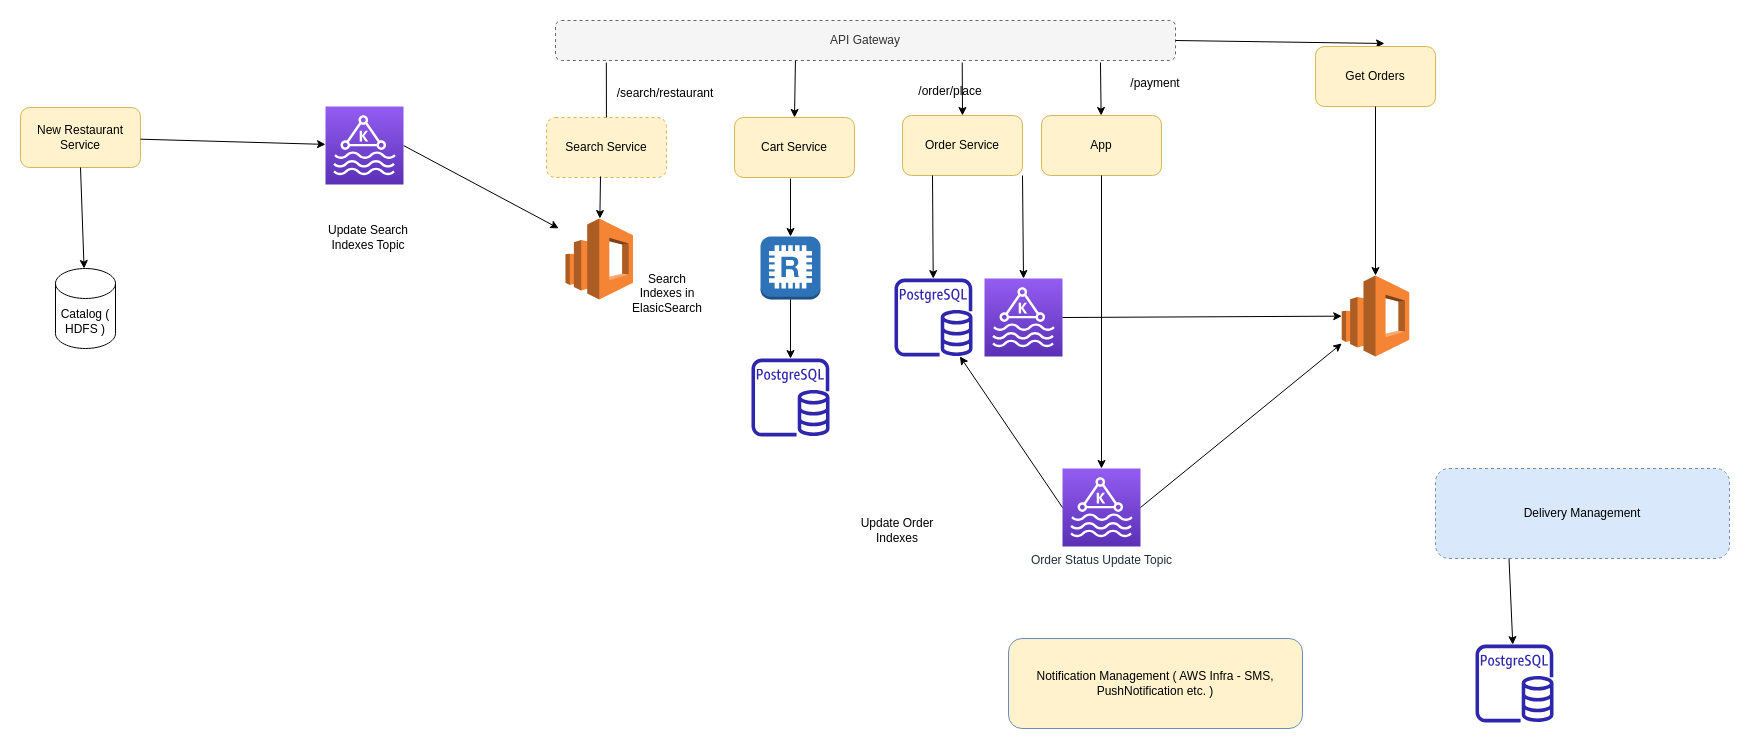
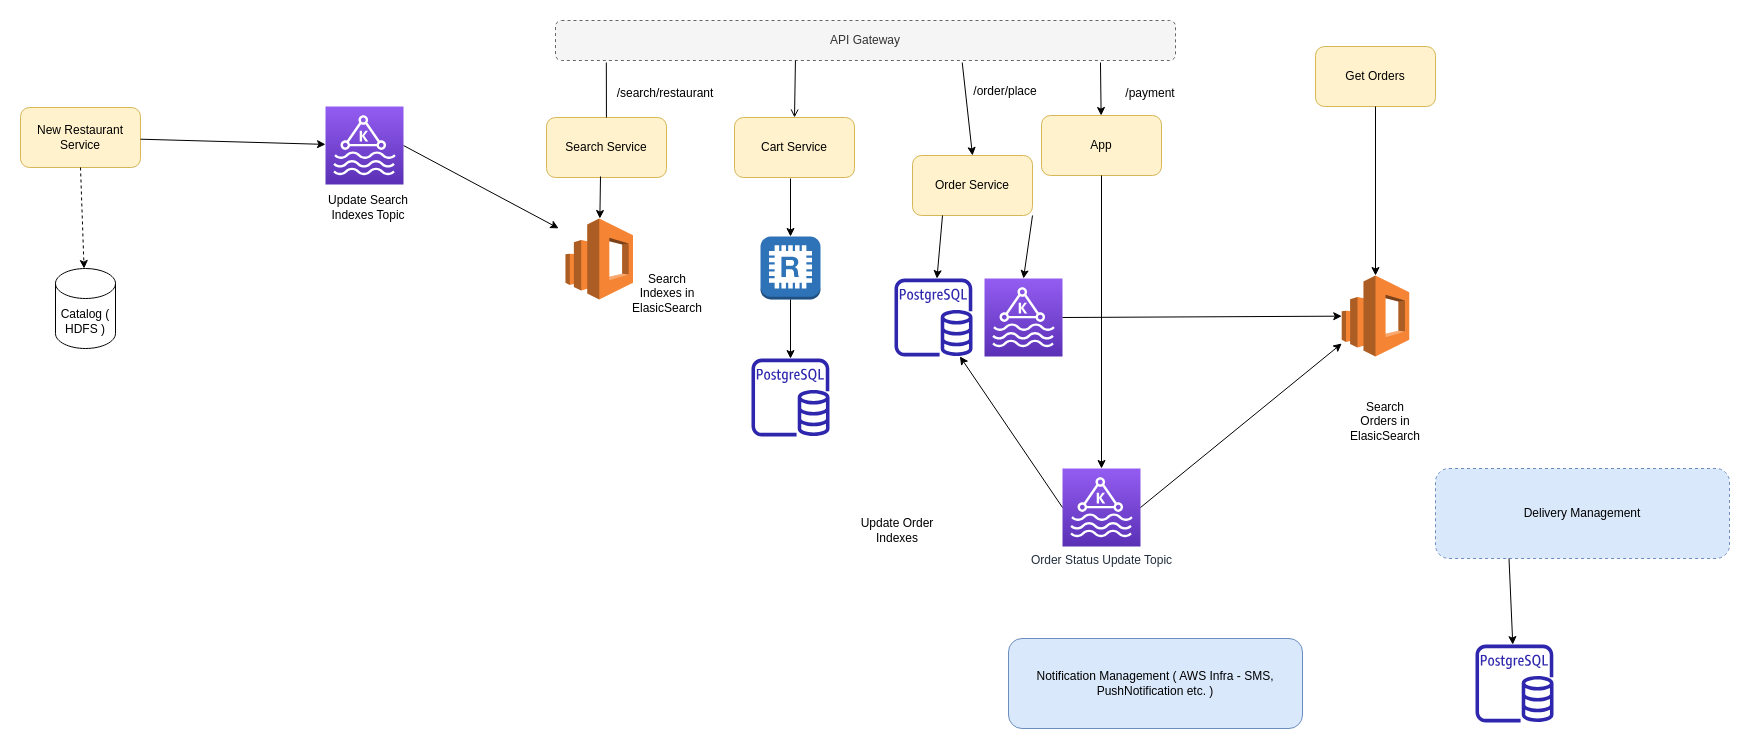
- <mxCell id="27" value="" style="endArrow=classic;html=1;rounded=0;exitX=1;exitY=0.5;exitDx=0;exitDy=0;entryX=0.575;entryY=-0.05;entryDx=0;entryDy=0;entryPerimeter=0;" edge="1" parent="1" source="2" target="28"><mxGeometry width="50" height="50" relative="1" as="geometry"><mxPoint x="925" y="298" as="sourcePoint" /><mxPoint x="1155" y="118" as="targetPoint" /></mxGeometry></mxCell>
- <mxCell id="38" value="/payment" style="text;html=1;strokeColor=none;fillColor=none;align=center;verticalAlign=middle;whiteSpace=wrap;rounded=0;" vertex="1" parent="1"><mxGeometry x="1125" y="68" width="60" height="30" as="geometry" /></mxCell>
+ <mxCell id="38" value="/payment" style="text;html=1;strokeColor=none;fillColor=none;align=center;verticalAlign=middle;whiteSpace=wrap;rounded=0;" vertex="1" parent="1"><mxGeometry x="1120" y="78" width="60" height="30" as="geometry" /></mxCell>
- <mxCell id="23" value="/order/place" style="text;html=1;strokeColor=none;fillColor=none;align=center;verticalAlign=middle;whiteSpace=wrap;rounded=0;" vertex="1" parent="1"><mxGeometry x="920" y="76" width="60" height="30" as="geometry" /></mxCell>
+ <mxCell id="23" value="/order/place" style="text;html=1;strokeColor=none;fillColor=none;align=center;verticalAlign=middle;whiteSpace=wrap;rounded=0;" vertex="1" parent="1"><mxGeometry x="975" y="76" width="60" height="30" as="geometry" /></mxCell>
- <mxCell id="16" value="" style="endArrow=classic;html=1;rounded=0;exitX=0.387;exitY=1;exitDx=0;exitDy=0;exitPerimeter=0;entryX=0.5;entryY=0;entryDx=0;entryDy=0;" edge="1" parent="1" source="2" target="15"><mxGeometry width="50" height="50" relative="1" as="geometry"><mxPoint x="625.84" y="82" as="sourcePoint" /><mxPoint x="625.944" y="137" as="targetPoint" /></mxGeometry></mxCell>
+ <mxCell id="16" value="" style="endArrow=open;html=1;rounded=0;exitX=0.387;exitY=1;exitDx=0;exitDy=0;exitPerimeter=0;entryX=0.5;entryY=0;entryDx=0;entryDy=0;" edge="1" parent="1" source="2" target="15"><mxGeometry width="50" height="50" relative="1" as="geometry"><mxPoint x="625.84" y="82" as="sourcePoint" /><mxPoint x="625.944" y="137" as="targetPoint" /></mxGeometry></mxCell>
- <mxCell id="21" value="Order Service" style="rounded=1;whiteSpace=wrap;html=1;fillColor=#fff2cc;strokeColor=#d6b656;" vertex="1" parent="1"><mxGeometry x="902" y="115" width="120" height="60" as="geometry" /></mxCell>
+ <mxCell id="21" value="Order Service" style="rounded=1;whiteSpace=wrap;html=1;fillColor=#fff2cc;strokeColor=#d6b656;" vertex="1" parent="1"><mxGeometry x="912" y="155" width="120" height="60" as="geometry" /></mxCell>
- <mxCell id="3" value="Search Service" style="rounded=1;whiteSpace=wrap;html=1;fillColor=#fff2cc;strokeColor=#d6b656;dashed=1;" vertex="1" parent="1"><mxGeometry x="546" y="117" width="120" height="60" as="geometry" /></mxCell>
+ <mxCell id="3" value="Search Service" style="rounded=1;whiteSpace=wrap;html=1;fillColor=#fff2cc;strokeColor=#d6b656;" vertex="1" parent="1"><mxGeometry x="546" y="117" width="120" height="60" as="geometry" /></mxCell>
- <mxCell id="9" value="" style="endArrow=classic;html=1;rounded=0;exitX=0.5;exitY=1;exitDx=0;exitDy=0;" edge="1" parent="1" source="8" target="7"><mxGeometry width="50" height="50" relative="1" as="geometry"><mxPoint x="95" y="178" as="sourcePoint" /><mxPoint x="385" y="188" as="targetPoint" /></mxGeometry></mxCell>
+ <mxCell id="9" value="" style="endArrow=classic;html=1;rounded=0;exitX=0.5;exitY=1;exitDx=0;exitDy=0;dashed=1;" edge="1" parent="1" source="8" target="7"><mxGeometry width="50" height="50" relative="1" as="geometry"><mxPoint x="95" y="178" as="sourcePoint" /><mxPoint x="385" y="188" as="targetPoint" /></mxGeometry></mxCell>
- <mxCell id="33" value="Update Search Indexes Topic" style="text;html=1;strokeColor=none;fillColor=none;align=center;verticalAlign=middle;whiteSpace=wrap;rounded=0;" vertex="1" parent="1"><mxGeometry x="313" y="222" width="110" height="30" as="geometry" /></mxCell>
+ <mxCell id="33" value="Update Search Indexes Topic" style="text;html=1;strokeColor=none;fillColor=none;align=center;verticalAlign=middle;whiteSpace=wrap;rounded=0;" vertex="1" parent="1"><mxGeometry x="313" y="192" width="110" height="30" as="geometry" /></mxCell>
+ <mxCell id="30" value="Search Orders in ElasicSearch" style="text;html=1;strokeColor=none;fillColor=none;align=center;verticalAlign=middle;whiteSpace=wrap;rounded=0;" vertex="1" parent="1"><mxGeometry x="1355" y="406" width="60" height="30" as="geometry" /></mxCell>
- <mxCell id="41" value="Notification Management ( AWS Infra - SMS, PushNotification etc. )" style="rounded=1;whiteSpace=wrap;html=1;fillColor=#fff2cc;strokeColor=#6c8ebf;" vertex="1" parent="1"><mxGeometry x="1008" y="638" width="294" height="90" as="geometry" /></mxCell>
+ <mxCell id="41" value="Notification Management ( AWS Infra - SMS, PushNotification etc. )" style="rounded=1;whiteSpace=wrap;html=1;fillColor=#dae8fc;strokeColor=#6c8ebf;" vertex="1" parent="1"><mxGeometry x="1008" y="638" width="294" height="90" as="geometry" /></mxCell>
